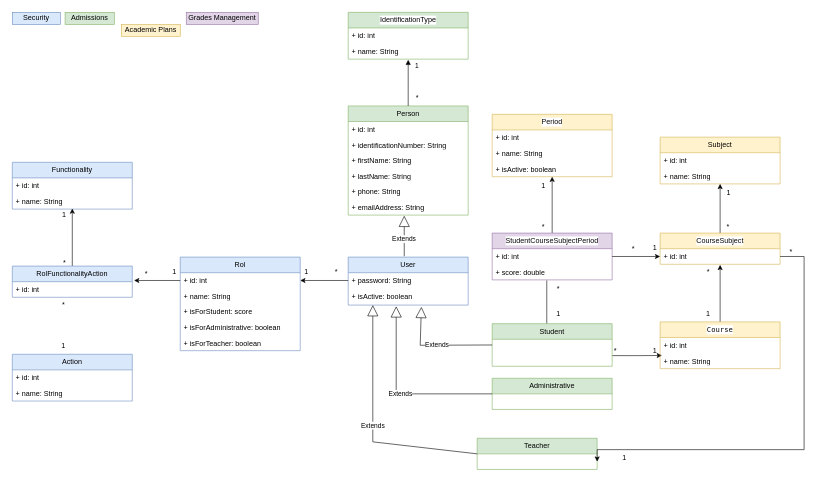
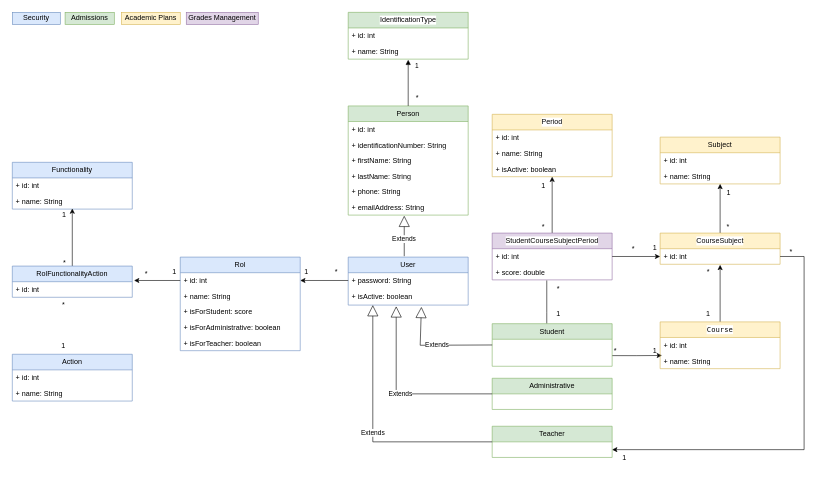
- <mxCell id="88" value="Academic Plans" style="rounded=0;whiteSpace=wrap;html=1;fillColor=#fff2cc;strokeColor=#d6b656;" vertex="1" parent="1"><mxGeometry x="202" y="40" width="98" height="20" as="geometry" /></mxCell>
+ <mxCell id="88" value="Academic Plans" style="rounded=0;whiteSpace=wrap;html=1;fillColor=#fff2cc;strokeColor=#d6b656;" vertex="1" parent="1"><mxGeometry x="202" y="20" width="98" height="20" as="geometry" /></mxCell>
- <mxCell id="37" value="Teacher" style="swimlane;fontStyle=0;childLayout=stackLayout;horizontal=1;startSize=26;fillColor=#d5e8d4;horizontalStack=0;resizeParent=1;resizeParentMax=0;resizeLast=0;collapsible=1;marginBottom=0;whiteSpace=wrap;html=1;strokeColor=#82b366;" parent="1" vertex="1"><mxGeometry x="795" y="730" width="200" height="52" as="geometry" /></mxCell>
+ <mxCell id="37" value="Teacher" style="swimlane;fontStyle=0;childLayout=stackLayout;horizontal=1;startSize=26;fillColor=#d5e8d4;horizontalStack=0;resizeParent=1;resizeParentMax=0;resizeLast=0;collapsible=1;marginBottom=0;whiteSpace=wrap;html=1;strokeColor=#82b366;" parent="1" vertex="1"><mxGeometry x="820" y="710" width="200" height="52" as="geometry" /></mxCell>
